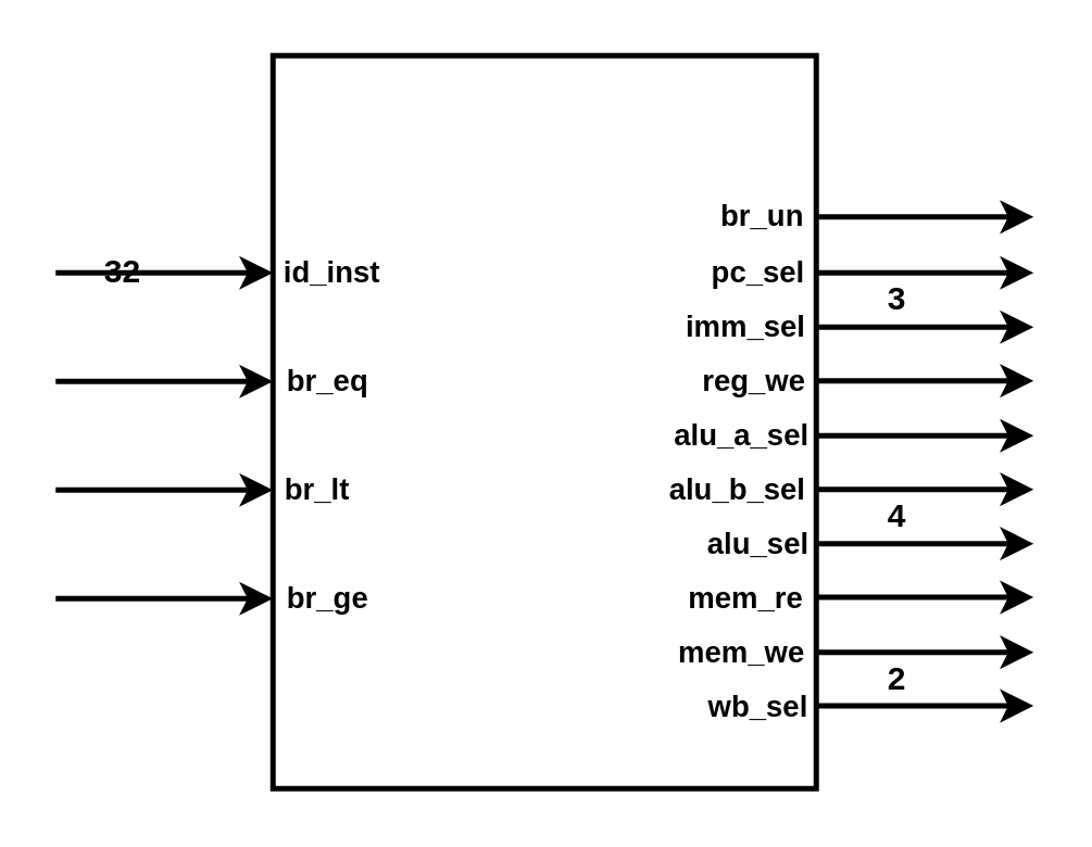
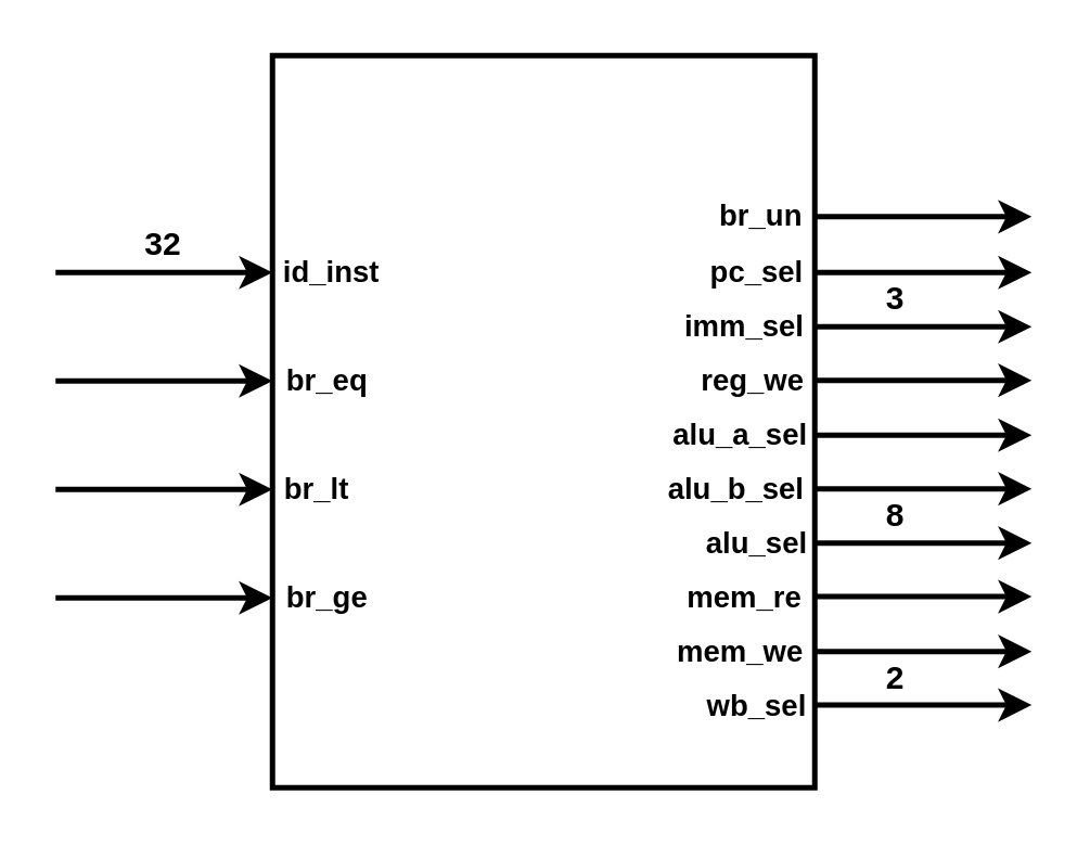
- <mxCell id="9" value="32" style="text;html=1;align=center;verticalAlign=middle;whiteSpace=wrap;rounded=0;fontStyle=1;strokeWidth=2;" parent="1" vertex="1"><mxGeometry x="25" y="90" width="40" height="20" as="geometry" /></mxCell>
+ <mxCell id="9" value="32" style="text;html=1;align=center;verticalAlign=middle;whiteSpace=wrap;rounded=0;fontStyle=1;strokeWidth=2;" parent="1" vertex="1"><mxGeometry x="40" y="80" width="40" height="20" as="geometry" /></mxCell>
- <mxCell id="19" value="4" style="text;html=1;align=center;verticalAlign=middle;whiteSpace=wrap;rounded=0;fontStyle=1;strokeWidth=2;" parent="1" vertex="1"><mxGeometry x="310" y="180" width="40" height="20" as="geometry" /></mxCell>
+ <mxCell id="19" value="8" style="text;html=1;align=center;verticalAlign=middle;whiteSpace=wrap;rounded=0;fontStyle=1;strokeWidth=2;" parent="1" vertex="1"><mxGeometry x="310" y="180" width="40" height="20" as="geometry" /></mxCell>
